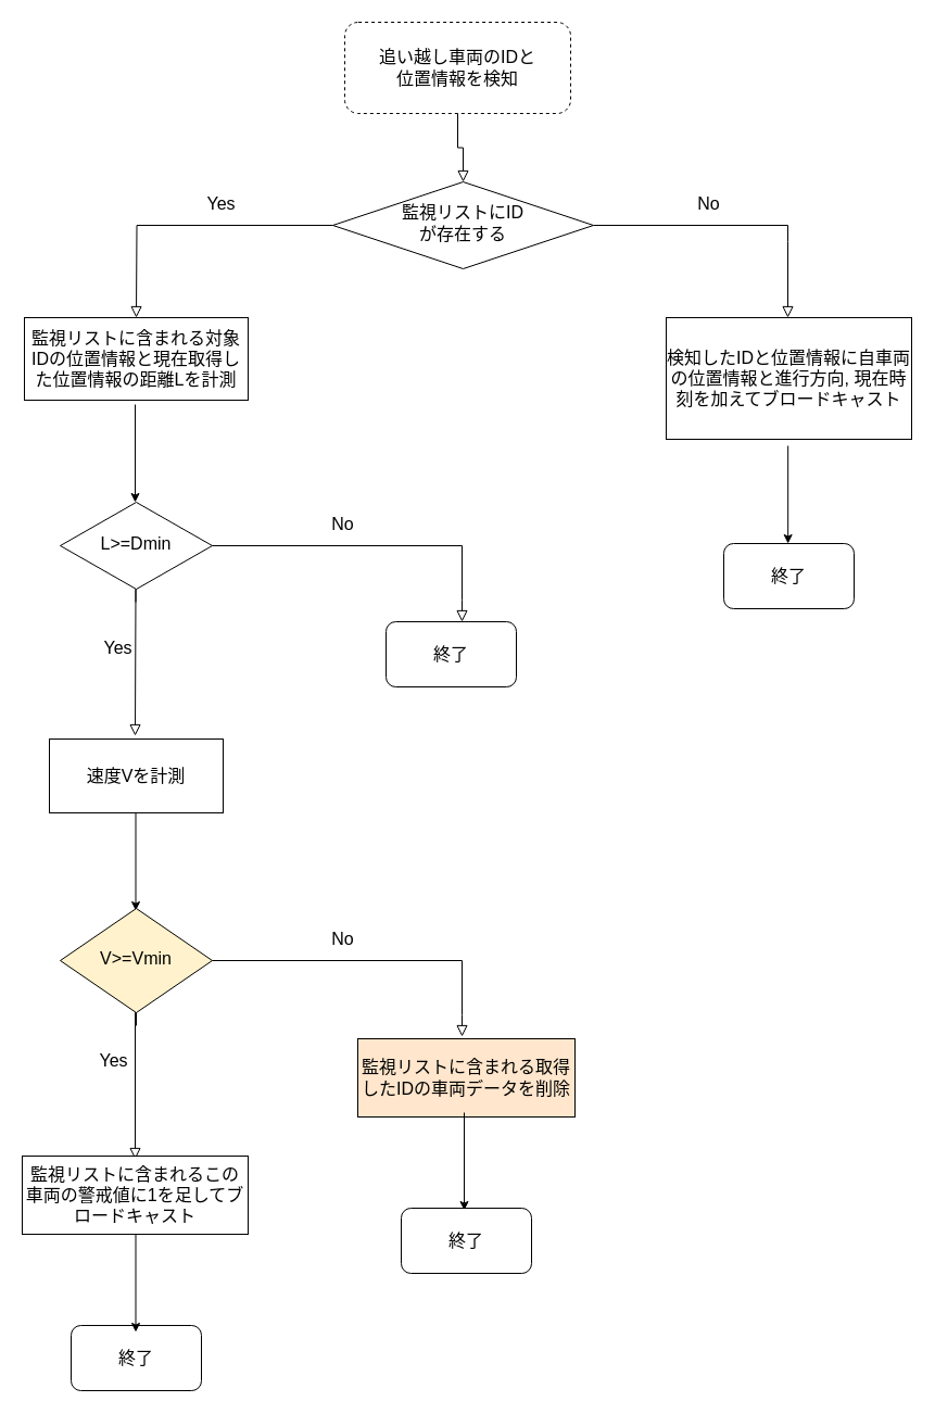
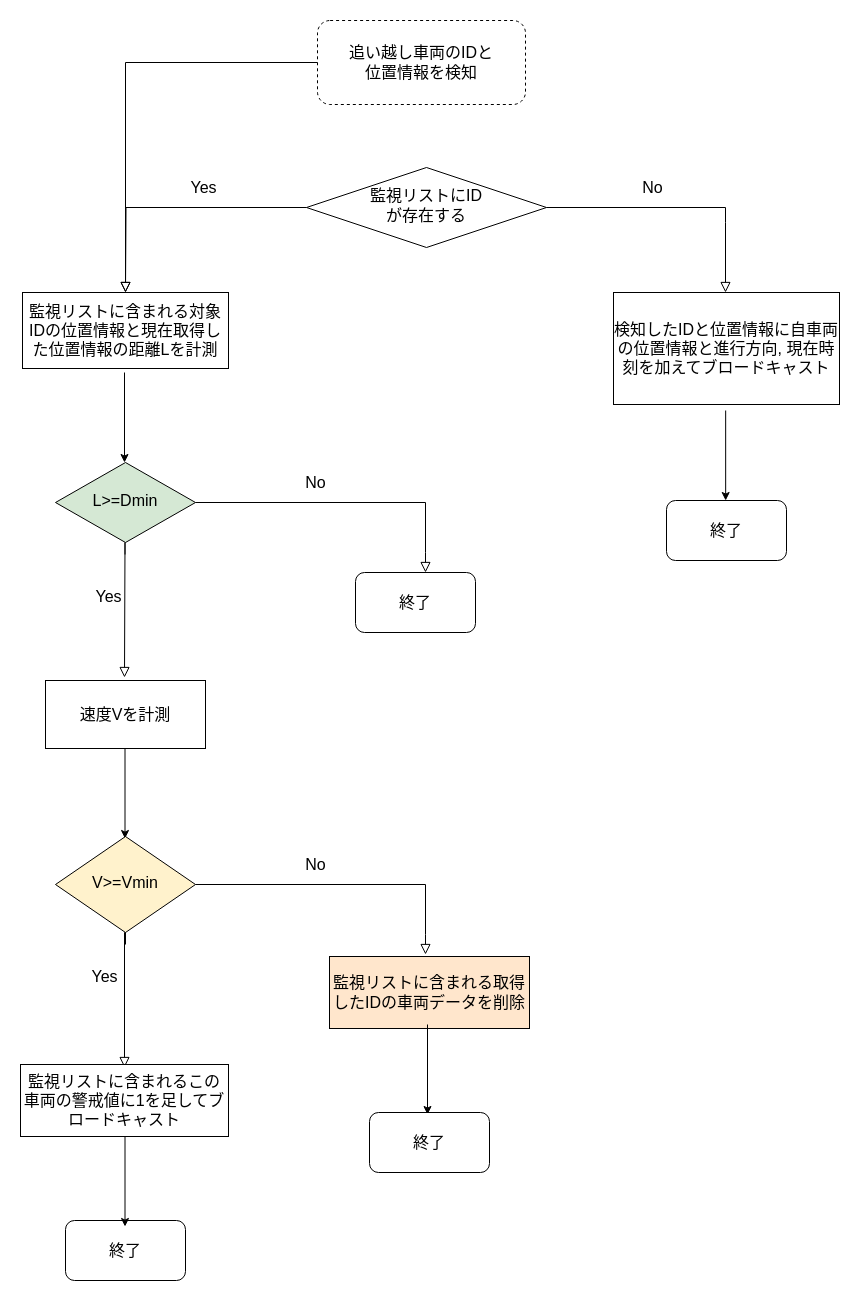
- <mxCell id="2" value="" style="rounded=0;html=1;jettySize=auto;orthogonalLoop=1;fontSize=11;endArrow=block;endFill=0;endSize=8;strokeWidth=1;shadow=0;labelBackgroundColor=none;edgeStyle=orthogonalEdgeStyle;" parent="1" source="3" target="6" edge="1"><mxGeometry relative="1" as="geometry" /></mxCell>
+ <mxCell id="2" value="" style="rounded=0;html=1;jettySize=auto;orthogonalLoop=1;fontSize=11;endArrow=block;endFill=0;endSize=8;strokeWidth=1;shadow=0;labelBackgroundColor=none;edgeStyle=orthogonalEdgeStyle;" parent="1" source="3" target="7" edge="1"><mxGeometry relative="1" as="geometry" /></mxCell>
- <mxCell id="8" value="&lt;font style=&quot;font-size: 16px&quot;&gt;L&amp;gt;=Dmin&lt;/font&gt;" style="rhombus;whiteSpace=wrap;html=1;shadow=0;fontFamily=Helvetica;fontSize=12;align=center;strokeWidth=1;spacing=6;spacingTop=-4;" parent="1" vertex="1"><mxGeometry x="55" y="462" width="140" height="80" as="geometry" /></mxCell>
+ <mxCell id="8" value="&lt;font style=&quot;font-size: 16px&quot;&gt;L&amp;gt;=Dmin&lt;/font&gt;" style="rhombus;whiteSpace=wrap;html=1;shadow=0;fontFamily=Helvetica;fontSize=12;align=center;strokeWidth=1;spacing=6;spacingTop=-4;fillColor=#d5e8d4;" parent="1" vertex="1"><mxGeometry x="55" y="462" width="140" height="80" as="geometry" /></mxCell>
